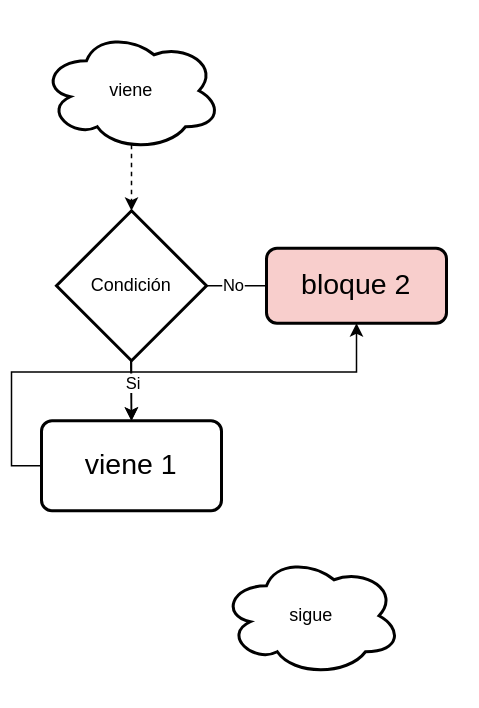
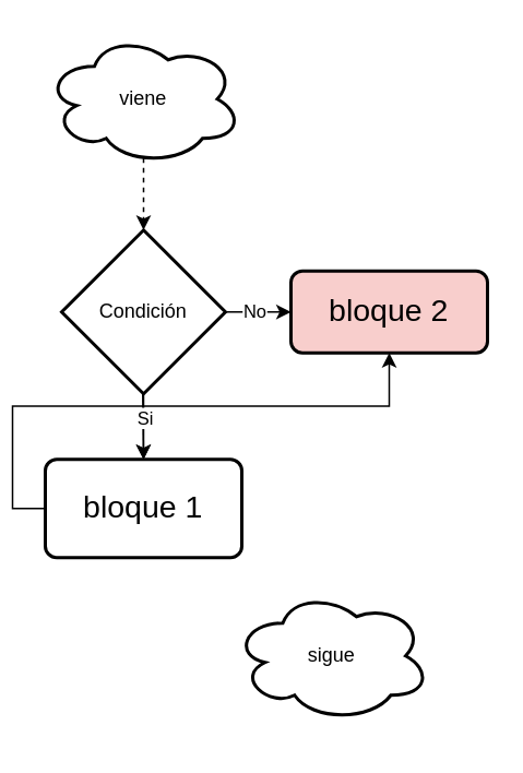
- <mxCell id="11" value="" style="endArrow=none;html=1;exitX=1;exitY=0.5;exitDx=0;exitDy=0;exitPerimeter=0;entryX=0;entryY=0.5;entryDx=0;entryDy=0;" parent="1" source="3" target="4" edge="1"><mxGeometry width="50" height="50" relative="1" as="geometry"><mxPoint x="89.5" y="250" as="sourcePoint" /><mxPoint x="90" y="290" as="targetPoint" /><Array as="points"><mxPoint x="150" y="190" /></Array></mxGeometry></mxCell>
+ <mxCell id="11" value="" style="endArrow=classic;html=1;exitX=1;exitY=0.5;exitDx=0;exitDy=0;exitPerimeter=0;entryX=0;entryY=0.5;entryDx=0;entryDy=0;" parent="1" source="3" target="4" edge="1"><mxGeometry width="50" height="50" relative="1" as="geometry"><mxPoint x="89.5" y="250" as="sourcePoint" /><mxPoint x="90" y="290" as="targetPoint" /><Array as="points"><mxPoint x="150" y="190" /></Array></mxGeometry></mxCell>
- <mxCell id="6" value="&lt;font style=&quot;font-size: 19px&quot;&gt;viene 1&lt;/font&gt;" style="rounded=1;whiteSpace=wrap;html=1;absoluteArcSize=1;arcSize=14;strokeWidth=2;" parent="1" vertex="1"><mxGeometry x="20" y="280" width="120" height="60" as="geometry" /></mxCell>
+ <mxCell id="6" value="&lt;font style=&quot;font-size: 19px&quot;&gt;bloque 1&lt;/font&gt;" style="rounded=1;whiteSpace=wrap;html=1;absoluteArcSize=1;arcSize=14;strokeWidth=2;" parent="1" vertex="1"><mxGeometry x="20" y="280" width="120" height="60" as="geometry" /></mxCell>
- <mxCell id="13" value="sigue" style="ellipse;shape=cloud;whiteSpace=wrap;html=1;rounded=1;strokeWidth=2;arcSize=14;" parent="1" vertex="1"><mxGeometry x="140" y="370" width="120" height="80" as="geometry" /></mxCell>
+ <mxCell id="13" value="sigue" style="ellipse;shape=cloud;whiteSpace=wrap;html=1;rounded=1;strokeWidth=2;arcSize=14;" parent="1" vertex="1"><mxGeometry x="135" y="360" width="120" height="80" as="geometry" /></mxCell>
